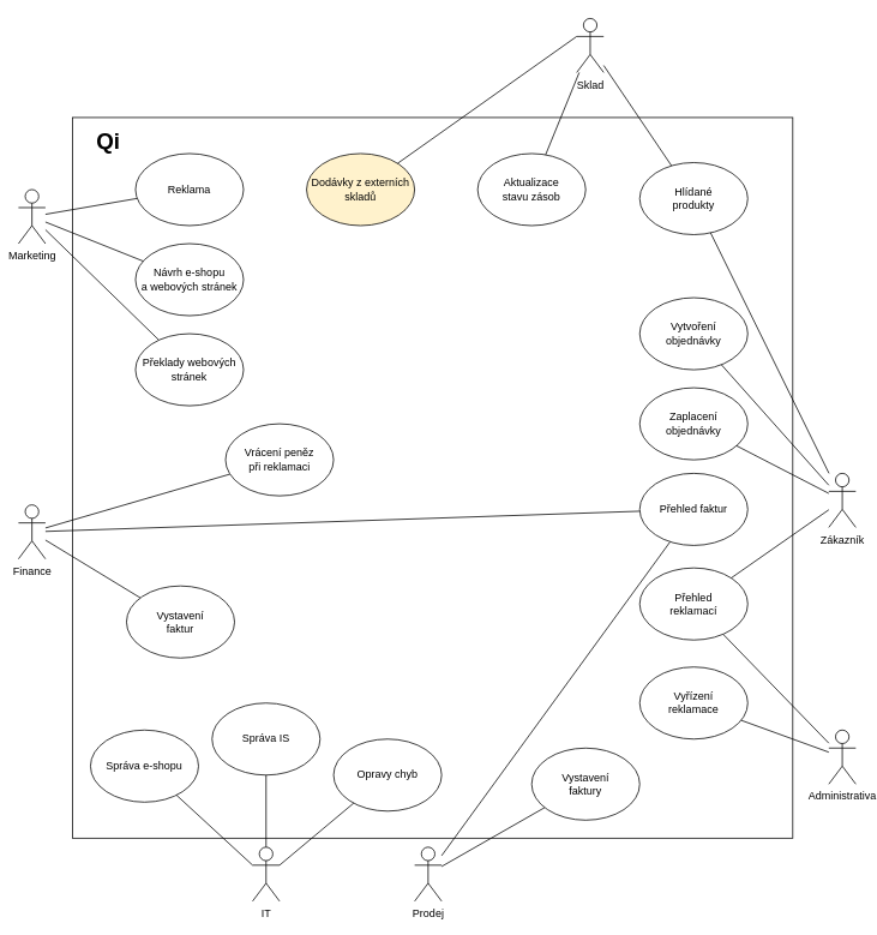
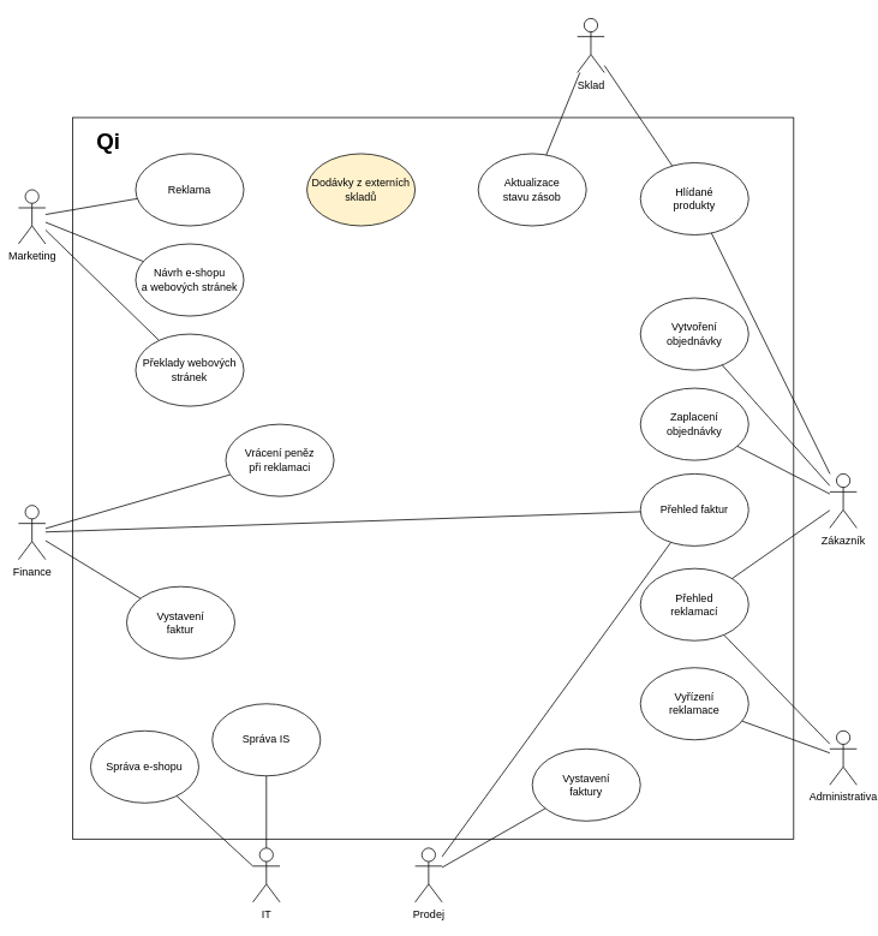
- <mxCell id="43" style="rounded=0;orthogonalLoop=1;jettySize=auto;html=1;entryX=0;entryY=0.333;entryDx=0;entryDy=0;entryPerimeter=0;endArrow=none;endFill=0;" edge="1" parent="1" source="42" target="10"><mxGeometry relative="1" as="geometry" /></mxCell>
- <mxCell id="30" value="Opravy chyb" style="ellipse;whiteSpace=wrap;html=1;" vertex="1" parent="1"><mxGeometry x="370" y="820" width="120" height="80" as="geometry" /></mxCell>
- <mxCell id="33" style="rounded=0;orthogonalLoop=1;jettySize=auto;html=1;entryX=1;entryY=0.333;entryDx=0;entryDy=0;entryPerimeter=0;endArrow=none;endFill=0;" edge="1" parent="1" source="30" target="3"><mxGeometry relative="1" as="geometry" /></mxCell>
